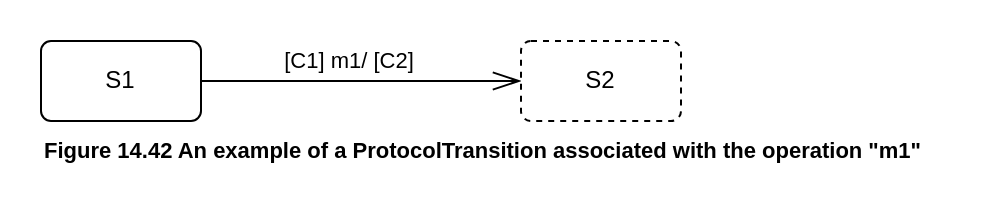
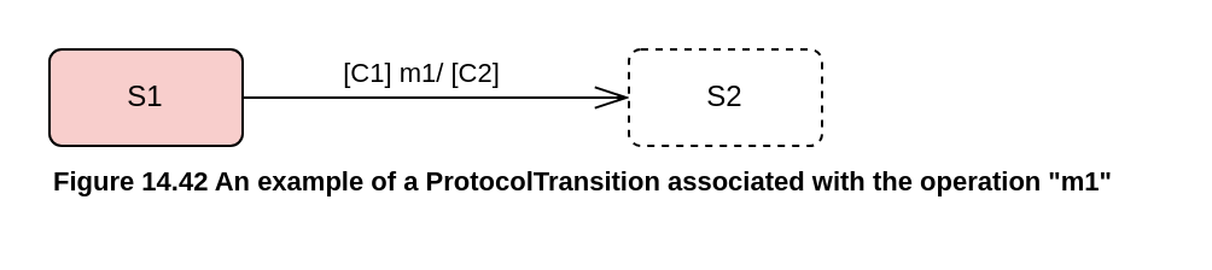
- <mxCell id="4" value="S1" style="html=1;align=center;verticalAlign=middle;rounded=1;absoluteArcSize=1;arcSize=10;dashed=0;whiteSpace=wrap;" vertex="1" parent="1"><mxGeometry width="80" height="40" as="geometry" x="20" y="20" /></mxCell>
+ <mxCell id="4" value="S1" style="html=1;align=center;verticalAlign=middle;rounded=1;absoluteArcSize=1;arcSize=10;dashed=0;whiteSpace=wrap;fillColor=#f8cecc;" vertex="1" parent="1"><mxGeometry width="80" height="40" as="geometry" x="20" y="20" /></mxCell>
